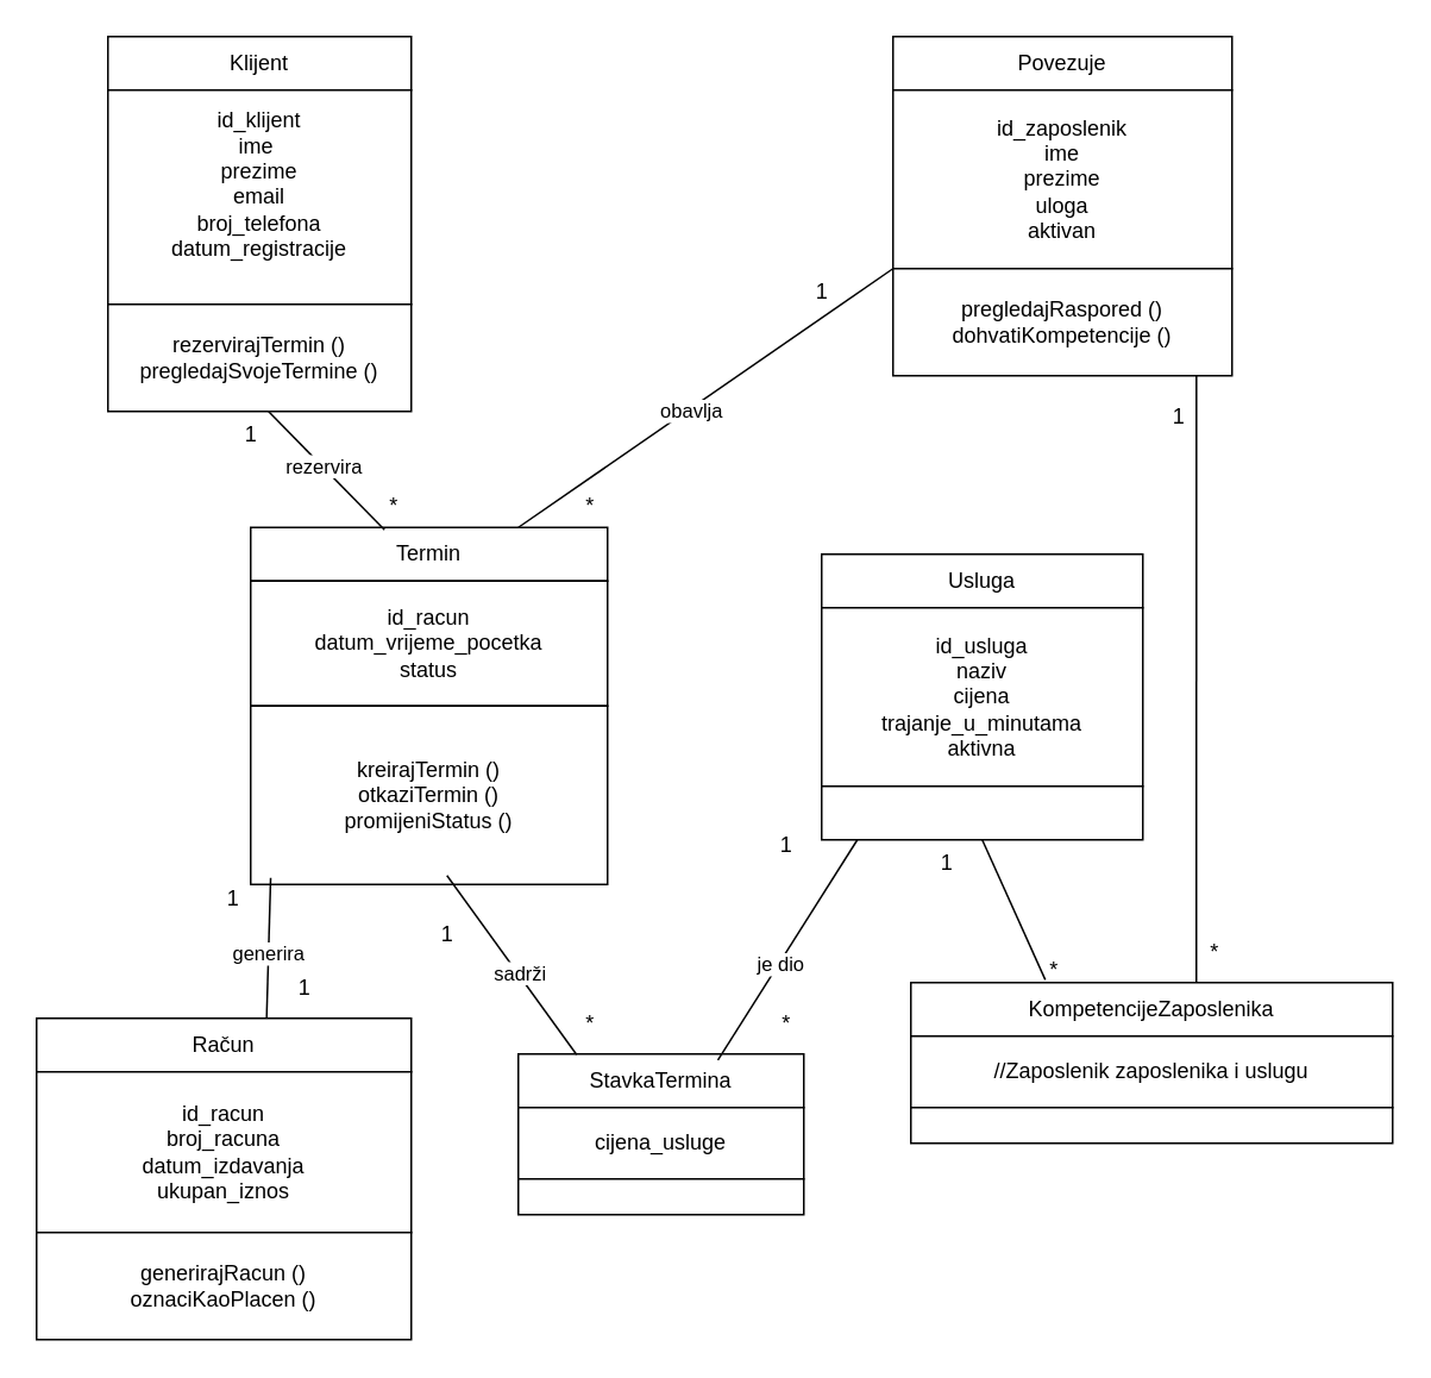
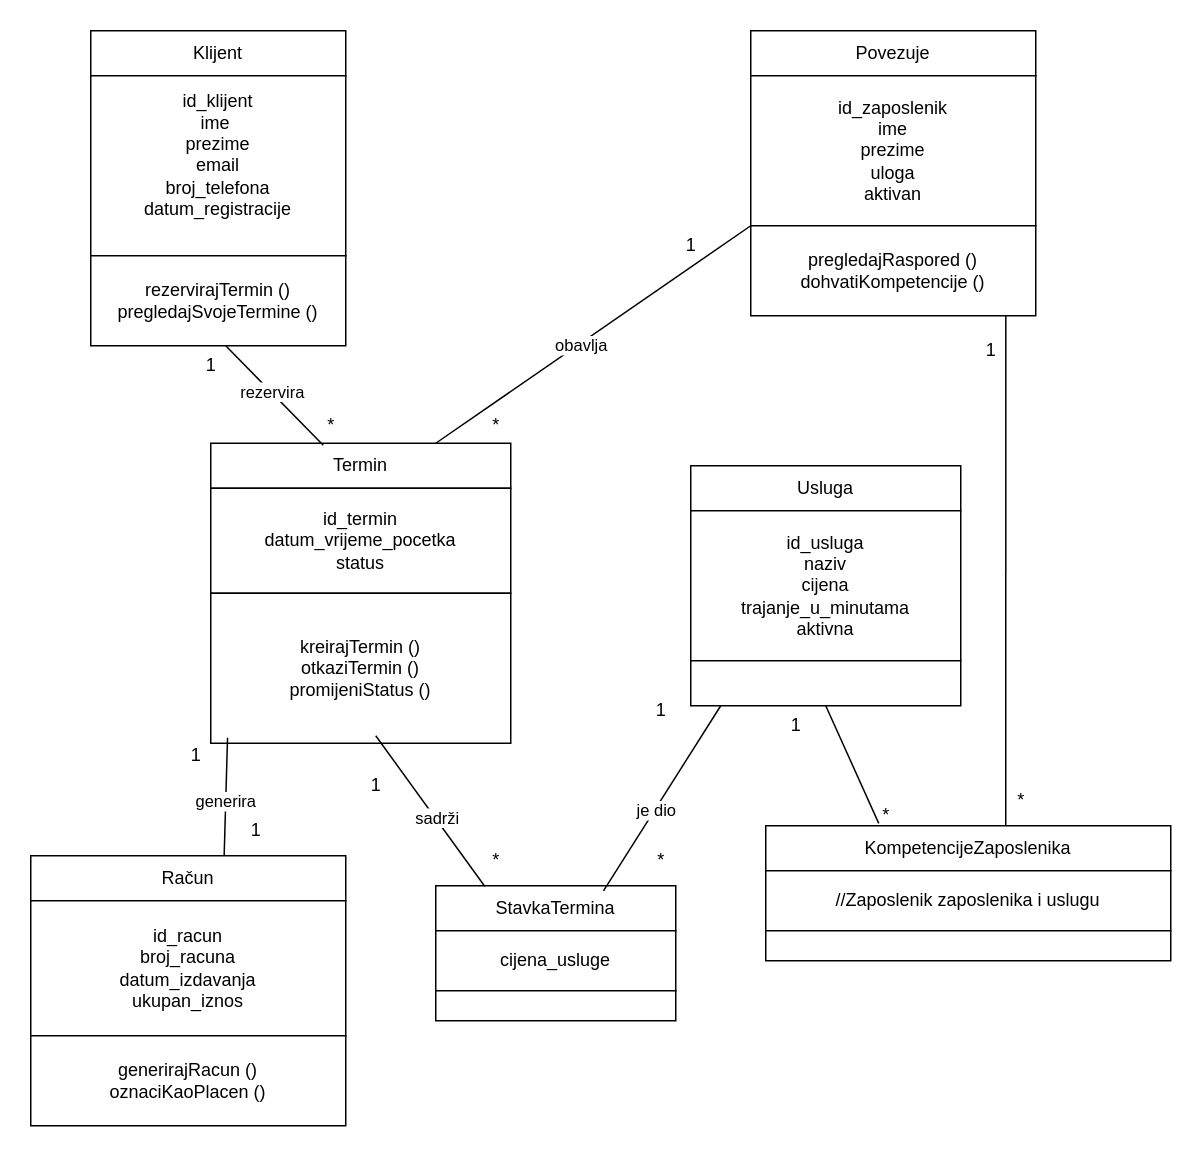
- <mxCell id="12" value="id_racun&lt;div&gt;datum_vrijeme_pocetka&lt;/div&gt;&lt;div&gt;status&lt;/div&gt;" style="rounded=0;whiteSpace=wrap;html=1;" vertex="1" parent="10"><mxGeometry y="40" width="200" height="70" as="geometry" /></mxCell>
+ <mxCell id="12" value="id_termin&lt;div&gt;datum_vrijeme_pocetka&lt;/div&gt;&lt;div&gt;status&lt;/div&gt;" style="rounded=0;whiteSpace=wrap;html=1;" vertex="1" parent="10"><mxGeometry y="40" width="200" height="70" as="geometry" /></mxCell>
